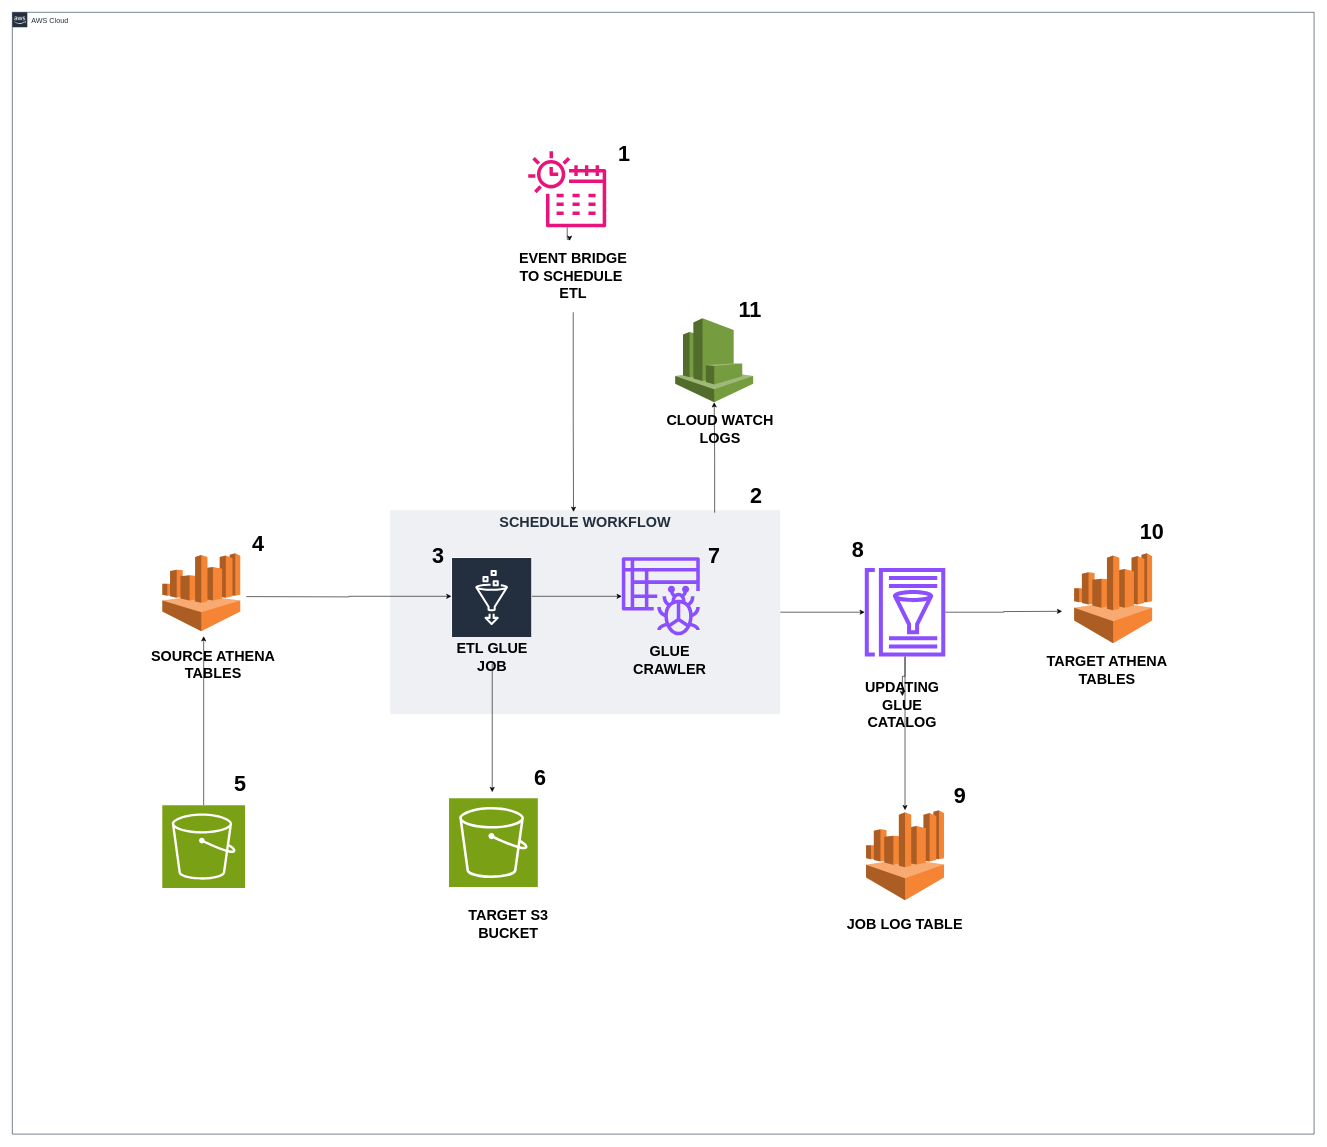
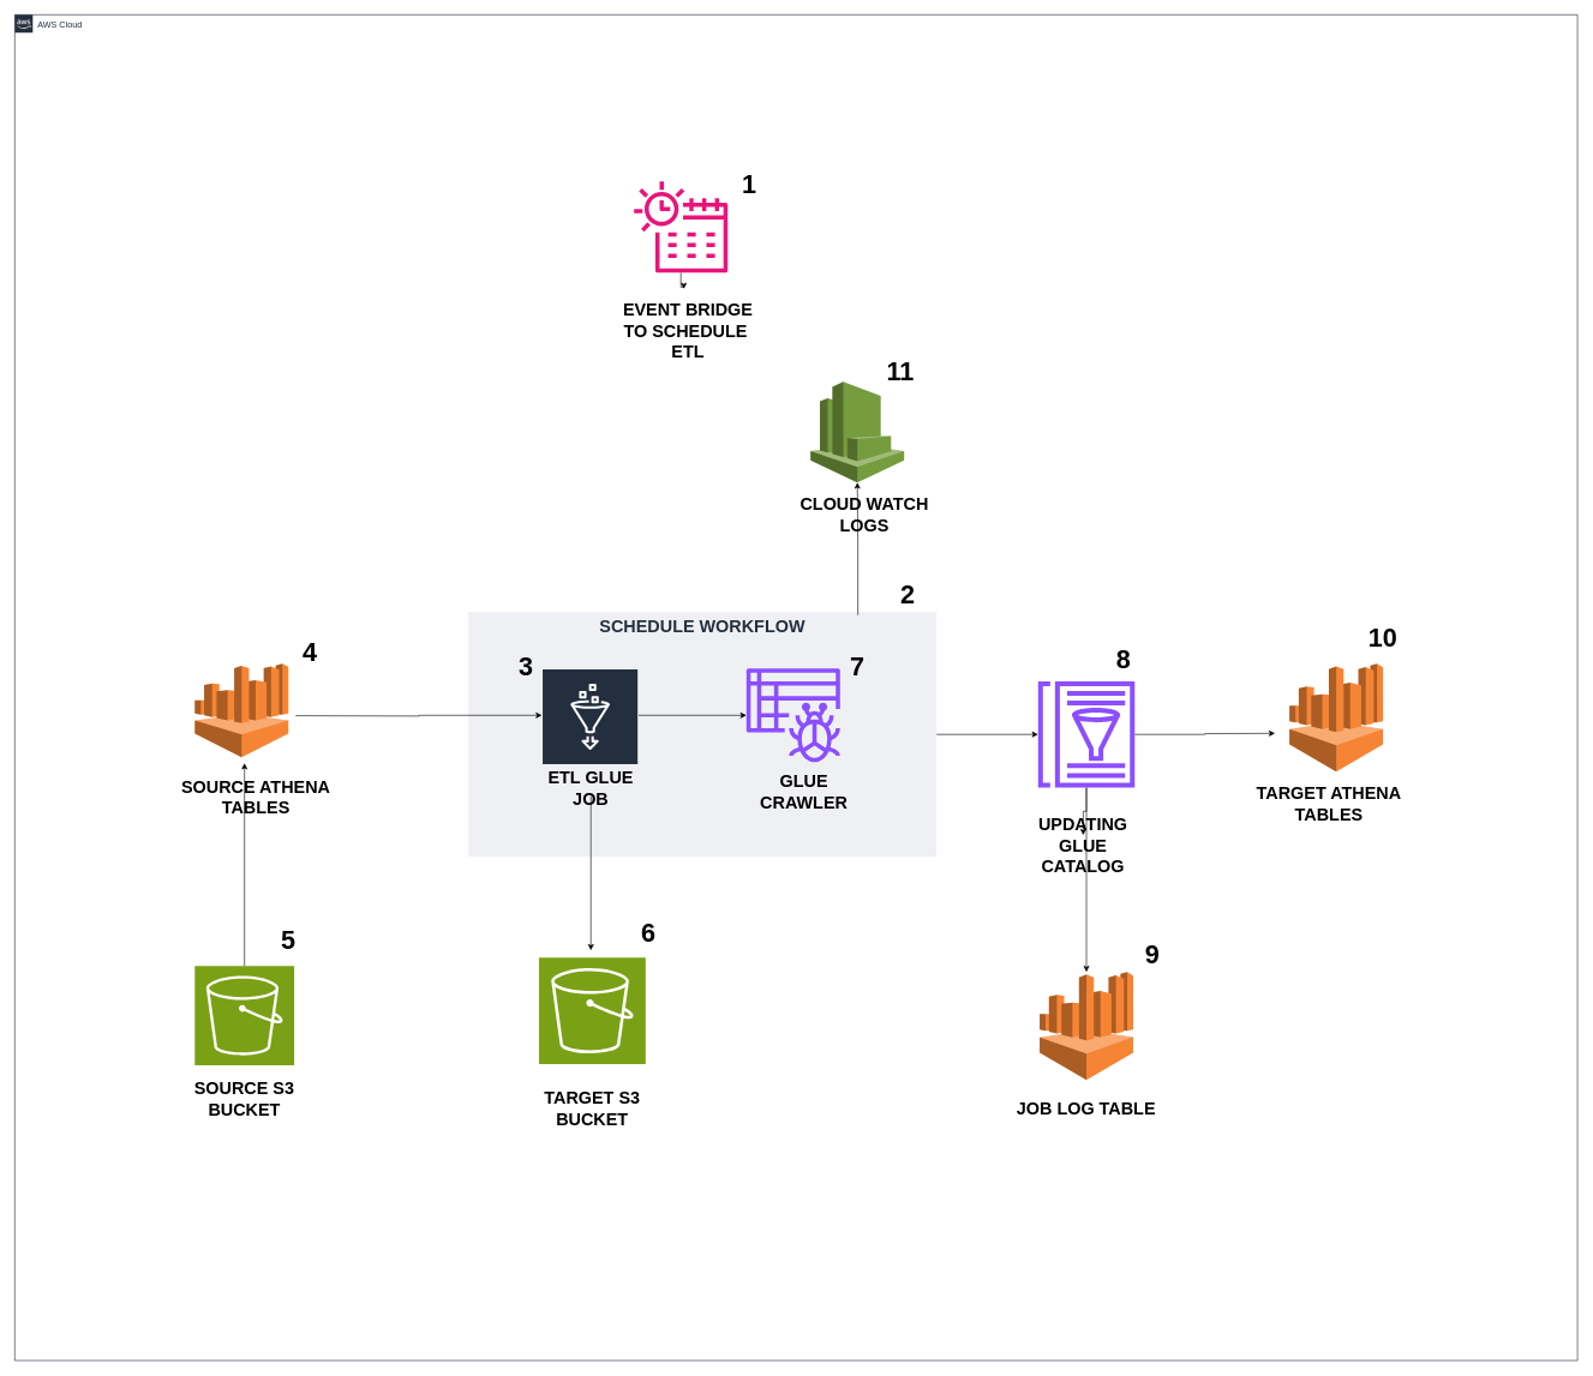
- <mxCell id="14" value="" style="edgeStyle=orthogonalEdgeStyle;rounded=0;orthogonalLoop=1;jettySize=auto;html=1;entryX=0.47;entryY=0.008;entryDx=0;entryDy=0;entryPerimeter=0;" parent="1" source="26" target="3" edge="1"><mxGeometry relative="1" as="geometry"><mxPoint x="955" y="485" as="targetPoint" /></mxGeometry></mxCell>
- <mxCell id="38" value="&lt;font style=&quot;font-size: 36px;&quot;&gt;&lt;b&gt;8&lt;/b&gt;&lt;/font&gt;" style="text;strokeColor=none;align=center;fillColor=none;html=1;verticalAlign=middle;whiteSpace=wrap;rounded=0;" vertex="1" parent="27"><mxGeometry x="1380" y="880" width="60" height="30" as="geometry" /></mxCell>
+ <mxCell id="38" value="&lt;font style=&quot;font-size: 36px;&quot;&gt;&lt;b&gt;8&lt;/b&gt;&lt;/font&gt;" style="text;strokeColor=none;align=center;fillColor=none;html=1;verticalAlign=middle;whiteSpace=wrap;rounded=0;" vertex="1" parent="27"><mxGeometry x="1510" y="880" width="60" height="30" as="geometry" /></mxCell>
+ <mxCell id="22" value="&lt;font style=&quot;font-size: 24px;&quot;&gt;&lt;b&gt;SOURCE S3 BUCKET&lt;/b&gt;&lt;/font&gt;" style="text;strokeColor=none;align=center;fillColor=none;html=1;verticalAlign=middle;whiteSpace=wrap;rounded=0;" parent="1" vertex="1"><mxGeometry x="264" y="1511.75" width="150" height="30" as="geometry" /></mxCell>
- <mxCell id="31" value="&lt;font style=&quot;font-size: 24px;&quot;&gt;&lt;b&gt;TARGET S3 BUCKET&lt;/b&gt;&lt;/font&gt;" style="text;strokeColor=none;align=center;fillColor=none;html=1;verticalAlign=middle;whiteSpace=wrap;rounded=0;" parent="27" vertex="1"><mxGeometry x="752" y="1504.88" width="150" height="30" as="geometry" /></mxCell>
+ <mxCell id="31" value="&lt;font style=&quot;font-size: 24px;&quot;&gt;&lt;b&gt;TARGET S3 BUCKET&lt;/b&gt;&lt;/font&gt;" style="text;strokeColor=none;align=center;fillColor=none;html=1;verticalAlign=middle;whiteSpace=wrap;rounded=0;" parent="27" vertex="1"><mxGeometry x="727" y="1504.88" width="150" height="30" as="geometry" /></mxCell>
